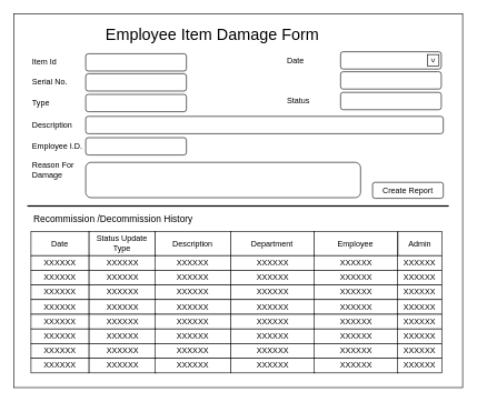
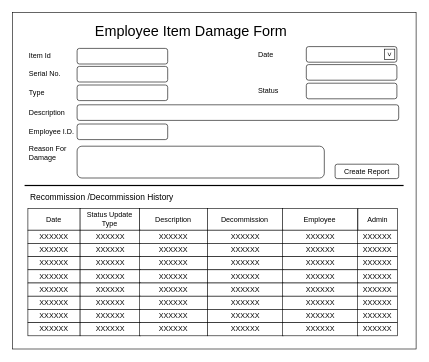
- <mxCell id="24" value="Department" style="rounded=0;whiteSpace=wrap;html=1;" parent="1" vertex="1"><mxGeometry x="345" y="347" width="125" height="36" as="geometry" /></mxCell>
+ <mxCell id="24" value="Decommission" style="rounded=0;whiteSpace=wrap;html=1;" parent="1" vertex="1"><mxGeometry x="345" y="347" width="125" height="36" as="geometry" /></mxCell>
